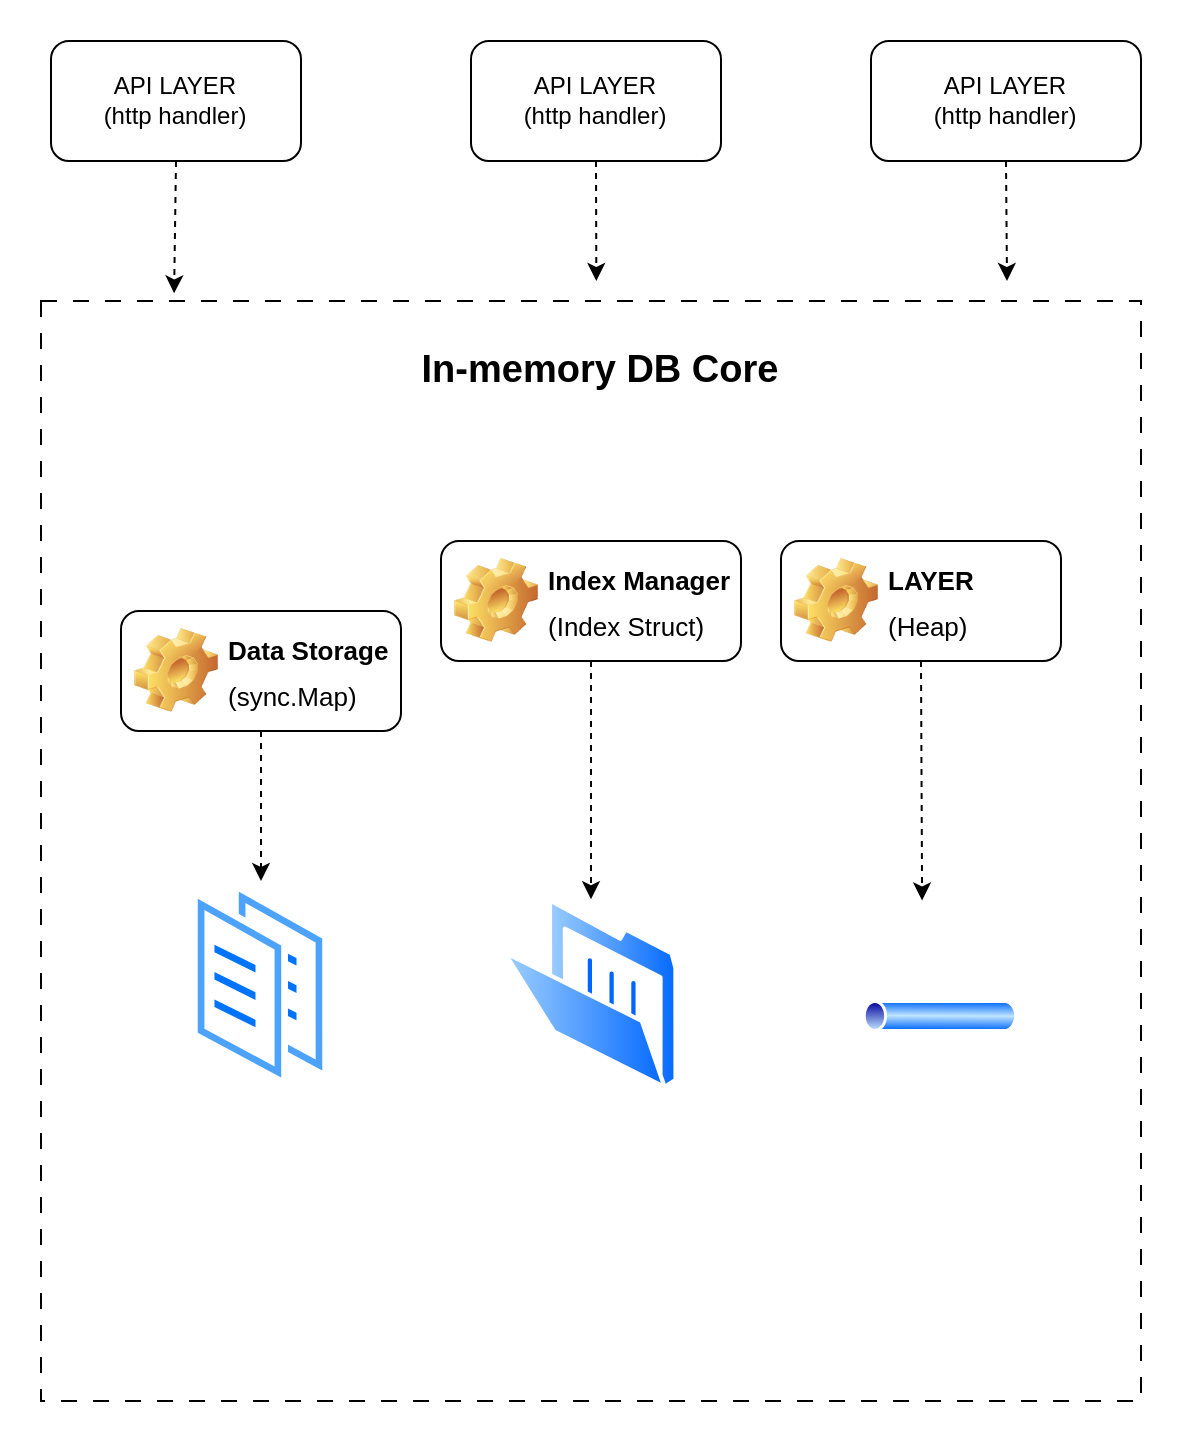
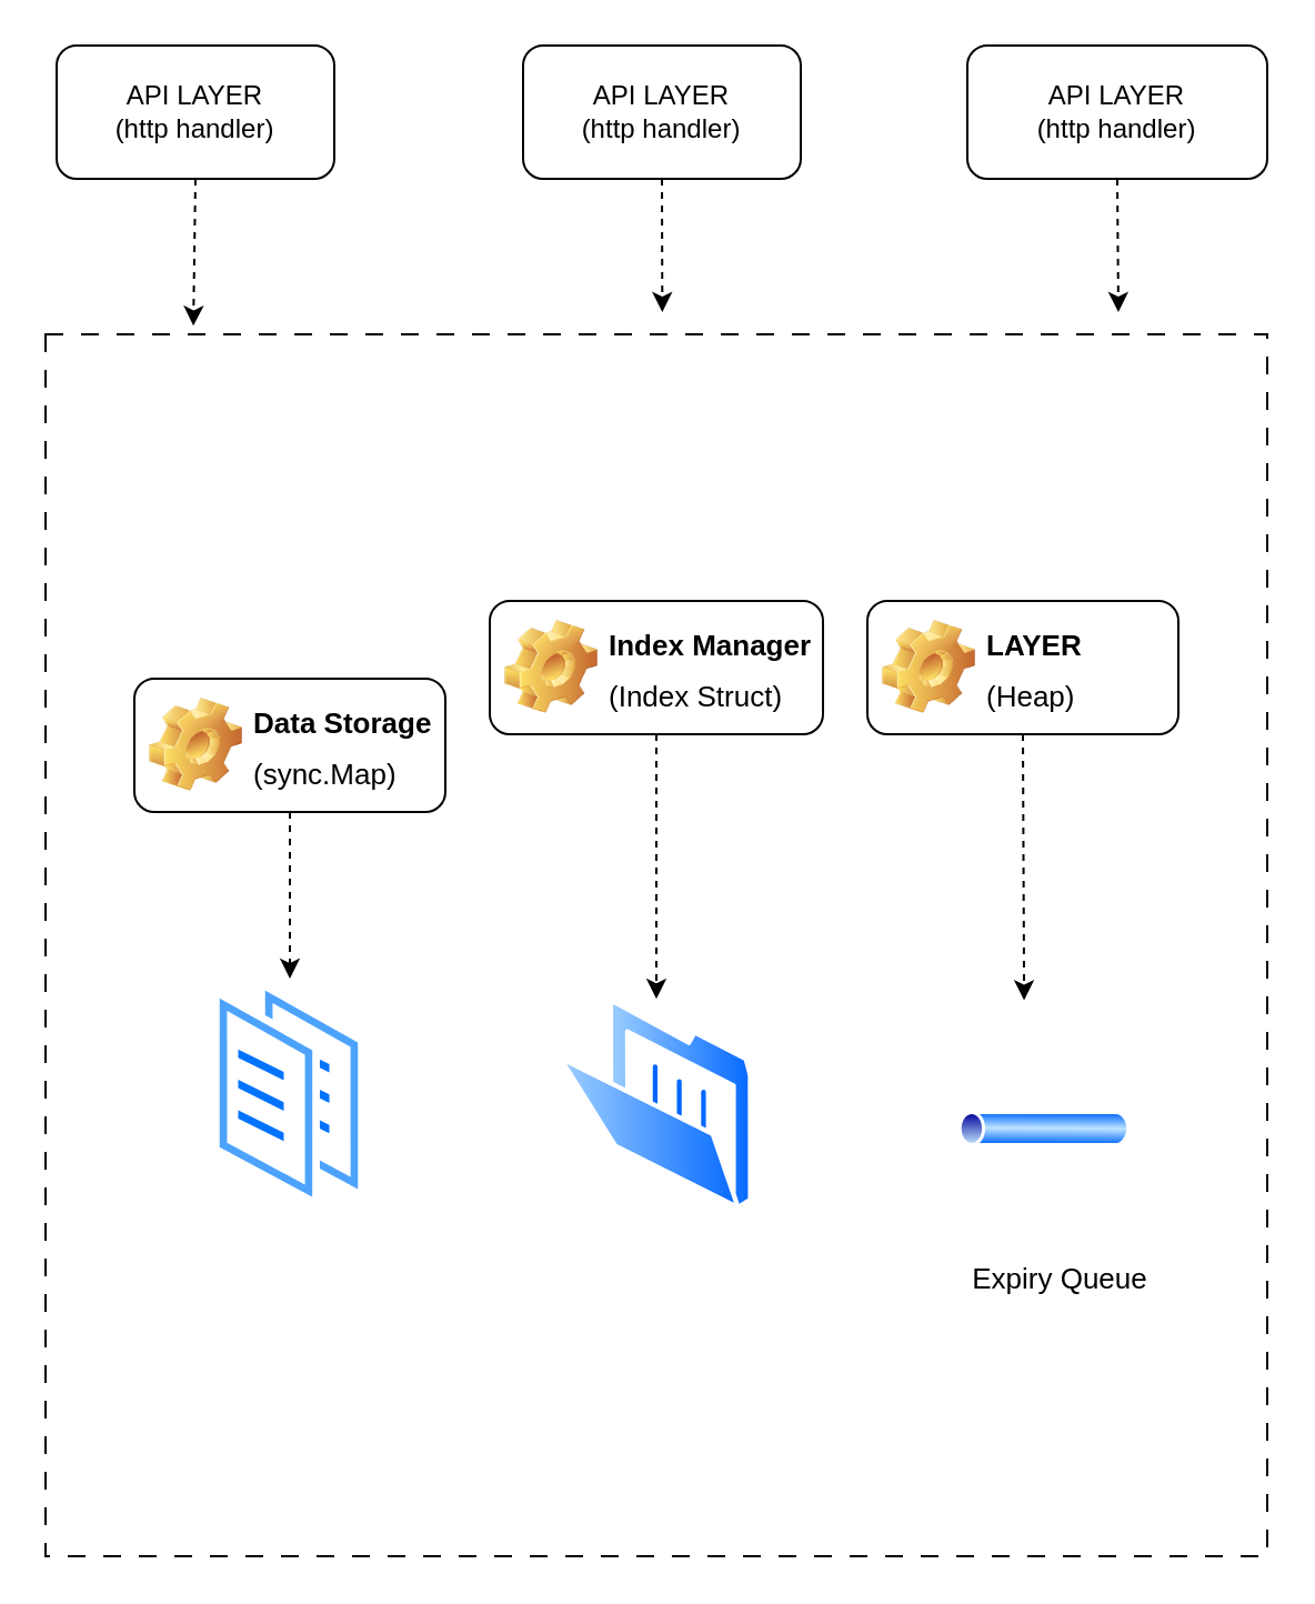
- <mxCell id="9" value="&lt;b&gt;&lt;font style=&quot;font-size: 19px;&quot;&gt;In-memory DB Core&lt;/font&gt;&lt;/b&gt;" style="text;html=1;strokeColor=none;fillColor=none;align=center;verticalAlign=middle;whiteSpace=wrap;rounded=0;" vertex="1" parent="1"><mxGeometry x="80" y="170" width="440" height="30" as="geometry" /></mxCell>
+ <mxCell id="19" value="Expiry Queue" style="text;html=1;strokeColor=none;fillColor=none;align=center;verticalAlign=middle;whiteSpace=wrap;rounded=0;fontSize=13;" vertex="1" parent="1"><mxGeometry x="433.91" y="560" width="86.09" height="30" as="geometry" /></mxCell>
